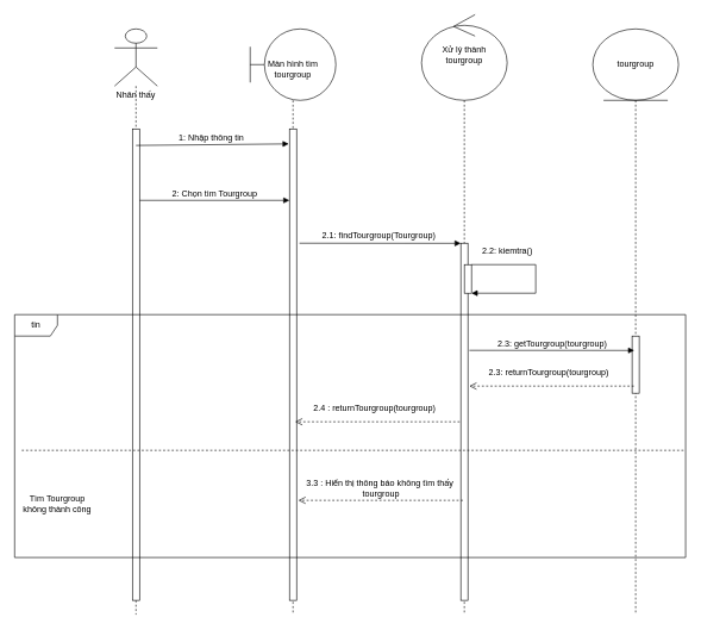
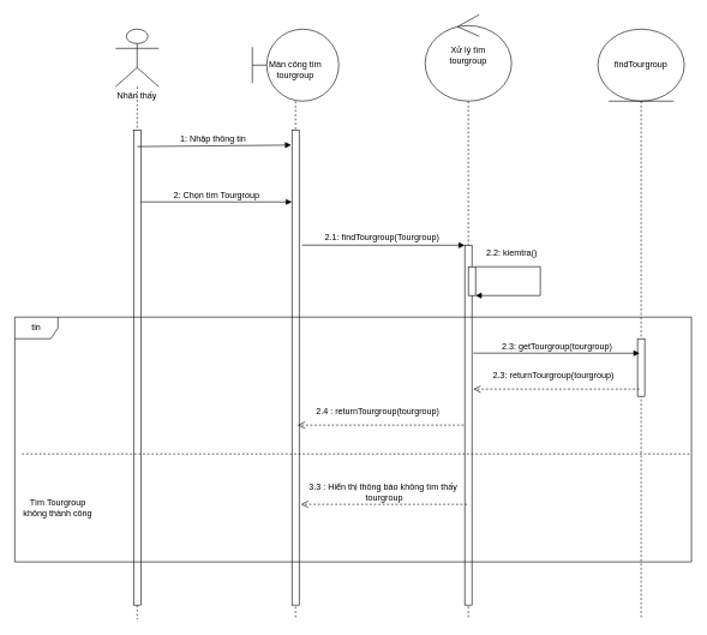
- <mxCell id="6" value="Xử lý thành&lt;br&gt;tourgroup" style="shape=umlLifeline;participant=umlControl;perimeter=lifelinePerimeter;whiteSpace=wrap;html=1;container=1;collapsible=0;recursiveResize=0;verticalAlign=top;spacingTop=36;outlineConnect=0;size=120;" parent="1" vertex="1"><mxGeometry x="590" width="120" height="840" as="geometry" y="20" /></mxCell>
+ <mxCell id="6" value="Xử lý tìm&lt;br&gt;tourgroup" style="shape=umlLifeline;participant=umlControl;perimeter=lifelinePerimeter;whiteSpace=wrap;html=1;container=1;collapsible=0;recursiveResize=0;verticalAlign=top;spacingTop=36;outlineConnect=0;size=120;" parent="1" vertex="1"><mxGeometry x="590" width="120" height="840" as="geometry" y="20" /></mxCell>
- <mxCell id="8" value="tourgroup" style="shape=umlLifeline;participant=umlEntity;perimeter=lifelinePerimeter;whiteSpace=wrap;html=1;container=1;collapsible=0;recursiveResize=0;verticalAlign=top;spacingTop=36;outlineConnect=0;size=100;" parent="1" vertex="1"><mxGeometry x="830" y="40" width="120" height="820" as="geometry" /></mxCell>
+ <mxCell id="8" value="findTourgroup" style="shape=umlLifeline;participant=umlEntity;perimeter=lifelinePerimeter;whiteSpace=wrap;html=1;container=1;collapsible=0;recursiveResize=0;verticalAlign=top;spacingTop=36;outlineConnect=0;size=100;" parent="1" vertex="1"><mxGeometry x="830" y="40" width="120" height="820" as="geometry" /></mxCell>
- <mxCell id="4" value="Màn hình tìm&lt;br&gt;tourgroup" style="shape=umlLifeline;participant=umlBoundary;perimeter=lifelinePerimeter;whiteSpace=wrap;html=1;container=1;collapsible=0;recursiveResize=0;verticalAlign=top;spacingTop=36;outlineConnect=0;size=100;" parent="1" vertex="1"><mxGeometry x="350" y="40" width="120" height="820" as="geometry" /></mxCell>
+ <mxCell id="4" value="Màn công tìm&lt;br&gt;tourgroup" style="shape=umlLifeline;participant=umlBoundary;perimeter=lifelinePerimeter;whiteSpace=wrap;html=1;container=1;collapsible=0;recursiveResize=0;verticalAlign=top;spacingTop=36;outlineConnect=0;size=100;" parent="1" vertex="1"><mxGeometry x="350" y="40" width="120" height="820" as="geometry" /></mxCell>
